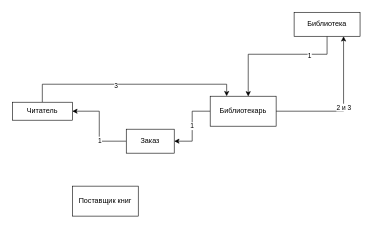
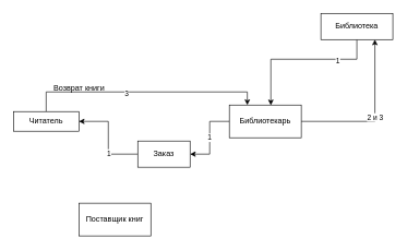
+ <mxCell id="15" value="Возврат книги" style="text;html=1;align=center;verticalAlign=middle;resizable=0;points=[];autosize=1;strokeColor=none;fillColor=none;" parent="1" vertex="1"><mxGeometry x="70" y="120" width="100" height="30" as="geometry" /></mxCell>
